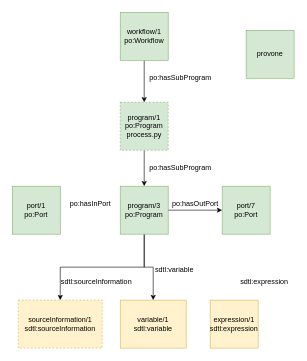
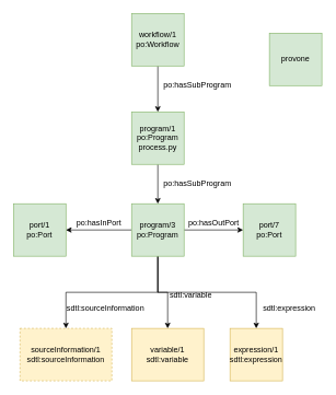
- <mxCell id="5" value="program/1&lt;br&gt;po:Program&lt;br&gt;process.py" style="whiteSpace=wrap;html=1;aspect=fixed;fillColor=#d5e8d4;strokeColor=#82b366;dashed=1;" parent="1" vertex="1"><mxGeometry x="200" y="170" width="80" height="80" as="geometry" /></mxCell>
+ <mxCell id="5" value="program/1&lt;br&gt;po:Program&lt;br&gt;process.py" style="whiteSpace=wrap;html=1;aspect=fixed;fillColor=#d5e8d4;strokeColor=#82b366;" parent="1" vertex="1"><mxGeometry x="200" y="170" width="80" height="80" as="geometry" /></mxCell>
+ <mxCell id="8" style="edgeStyle=orthogonalEdgeStyle;rounded=0;orthogonalLoop=1;jettySize=auto;html=1;exitX=0;exitY=0.5;exitDx=0;exitDy=0;" edge="1" parent="1" source="13" target="7"><mxGeometry relative="1" as="geometry" /></mxCell>
+ <mxCell id="11" style="edgeStyle=orthogonalEdgeStyle;rounded=0;orthogonalLoop=1;jettySize=auto;html=1;exitX=0.5;exitY=1;exitDx=0;exitDy=0;" edge="1" parent="1" source="13" target="20"><mxGeometry relative="1" as="geometry" /></mxCell>
